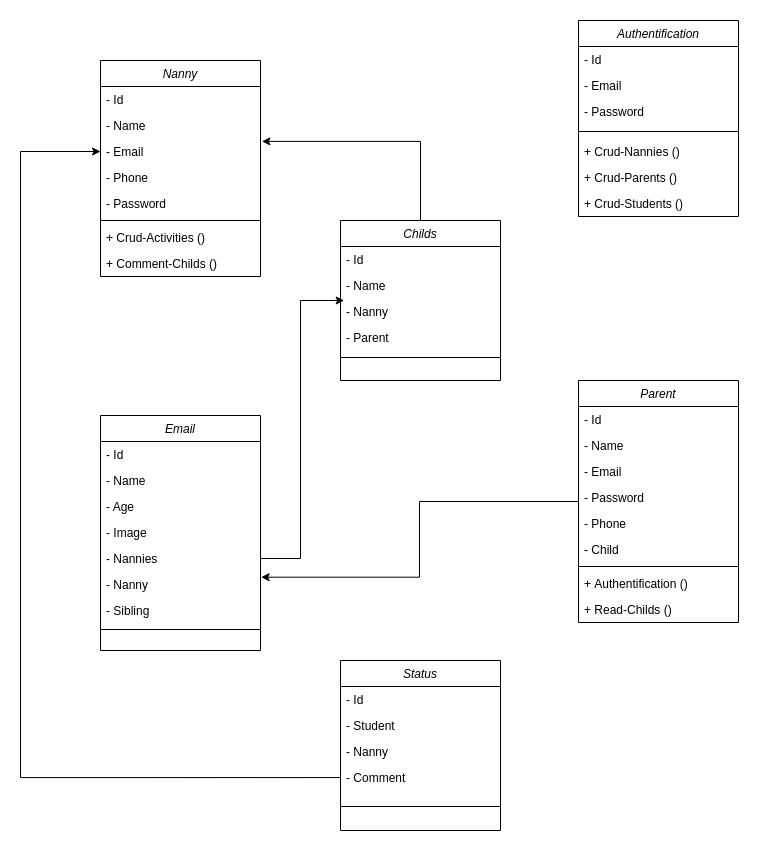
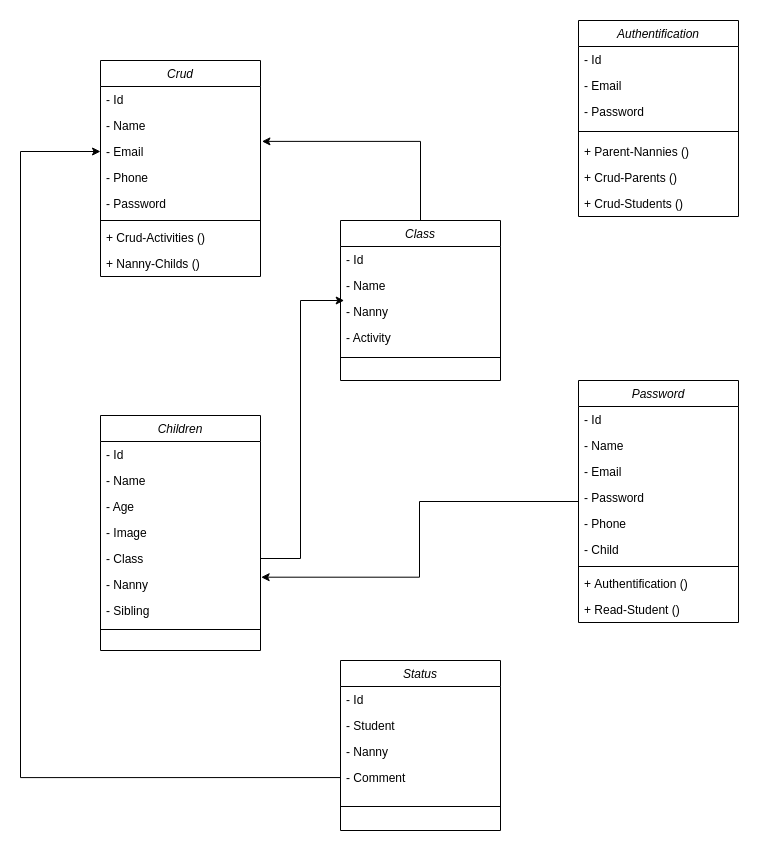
- <mxCell id="21" value="Nanny" style="swimlane;fontStyle=2;align=center;verticalAlign=top;childLayout=stackLayout;horizontal=1;startSize=26;horizontalStack=0;resizeParent=1;resizeLast=0;collapsible=1;marginBottom=0;rounded=0;shadow=0;strokeWidth=1;" parent="1" vertex="1"><mxGeometry x="100" y="60" width="160" height="216" as="geometry"><mxRectangle x="230" y="140" width="160" height="26" as="alternateBounds" /></mxGeometry></mxCell>
+ <mxCell id="21" value="Crud" style="swimlane;fontStyle=2;align=center;verticalAlign=top;childLayout=stackLayout;horizontal=1;startSize=26;horizontalStack=0;resizeParent=1;resizeLast=0;collapsible=1;marginBottom=0;rounded=0;shadow=0;strokeWidth=1;" parent="1" vertex="1"><mxGeometry x="100" y="60" width="160" height="216" as="geometry"><mxRectangle x="230" y="140" width="160" height="26" as="alternateBounds" /></mxGeometry></mxCell>
- <mxCell id="7" value="+ Crud-Nannies ()" style="text;align=left;verticalAlign=top;spacingLeft=4;spacingRight=4;overflow=hidden;rotatable=0;points=[[0,0.5],[1,0.5]];portConstraint=eastwest;" parent="2" vertex="1"><mxGeometry y="118" width="160" height="26" as="geometry" /></mxCell>
+ <mxCell id="7" value="+ Parent-Nannies ()" style="text;align=left;verticalAlign=top;spacingLeft=4;spacingRight=4;overflow=hidden;rotatable=0;points=[[0,0.5],[1,0.5]];portConstraint=eastwest;" parent="2" vertex="1"><mxGeometry y="118" width="160" height="26" as="geometry" /></mxCell>
- <mxCell id="40" value="Childs" style="swimlane;fontStyle=2;align=center;verticalAlign=top;childLayout=stackLayout;horizontal=1;startSize=26;horizontalStack=0;resizeParent=1;resizeLast=0;collapsible=1;marginBottom=0;rounded=0;shadow=0;strokeWidth=1;" parent="1" vertex="1"><mxGeometry x="340" y="220" width="160" height="160" as="geometry"><mxRectangle x="230" y="140" width="160" height="26" as="alternateBounds" /></mxGeometry></mxCell>
+ <mxCell id="40" value="Class" style="swimlane;fontStyle=2;align=center;verticalAlign=top;childLayout=stackLayout;horizontal=1;startSize=26;horizontalStack=0;resizeParent=1;resizeLast=0;collapsible=1;marginBottom=0;rounded=0;shadow=0;strokeWidth=1;" parent="1" vertex="1"><mxGeometry x="340" y="220" width="160" height="160" as="geometry"><mxRectangle x="230" y="140" width="160" height="26" as="alternateBounds" /></mxGeometry></mxCell>
- <mxCell id="29" value="+ Comment-Childs ()" style="text;align=left;verticalAlign=top;spacingLeft=4;spacingRight=4;overflow=hidden;rotatable=0;points=[[0,0.5],[1,0.5]];portConstraint=eastwest;" vertex="1" parent="21"><mxGeometry y="190" width="160" height="26" as="geometry" /></mxCell>
+ <mxCell id="29" value="+ Nanny-Childs ()" style="text;align=left;verticalAlign=top;spacingLeft=4;spacingRight=4;overflow=hidden;rotatable=0;points=[[0,0.5],[1,0.5]];portConstraint=eastwest;" vertex="1" parent="21"><mxGeometry y="190" width="160" height="26" as="geometry" /></mxCell>
- <mxCell id="44" value="- Parent" style="text;align=left;verticalAlign=top;spacingLeft=4;spacingRight=4;overflow=hidden;rotatable=0;points=[[0,0.5],[1,0.5]];portConstraint=eastwest;" parent="40" vertex="1"><mxGeometry y="104" width="160" height="26" as="geometry" /></mxCell>
+ <mxCell id="44" value="- Activity" style="text;align=left;verticalAlign=top;spacingLeft=4;spacingRight=4;overflow=hidden;rotatable=0;points=[[0,0.5],[1,0.5]];portConstraint=eastwest;" parent="40" vertex="1"><mxGeometry y="104" width="160" height="26" as="geometry" /></mxCell>
- <mxCell id="11" value="Parent" style="swimlane;fontStyle=2;align=center;verticalAlign=top;childLayout=stackLayout;horizontal=1;startSize=26;horizontalStack=0;resizeParent=1;resizeLast=0;collapsible=1;marginBottom=0;rounded=0;shadow=0;strokeWidth=1;" parent="1" vertex="1"><mxGeometry x="578" y="380" width="160" height="242" as="geometry"><mxRectangle x="230" y="140" width="160" height="26" as="alternateBounds" /></mxGeometry></mxCell>
+ <mxCell id="11" value="Password" style="swimlane;fontStyle=2;align=center;verticalAlign=top;childLayout=stackLayout;horizontal=1;startSize=26;horizontalStack=0;resizeParent=1;resizeLast=0;collapsible=1;marginBottom=0;rounded=0;shadow=0;strokeWidth=1;" parent="1" vertex="1"><mxGeometry x="578" y="380" width="160" height="242" as="geometry"><mxRectangle x="230" y="140" width="160" height="26" as="alternateBounds" /></mxGeometry></mxCell>
- <mxCell id="30" value="Email" style="swimlane;fontStyle=2;align=center;verticalAlign=top;childLayout=stackLayout;horizontal=1;startSize=26;horizontalStack=0;resizeParent=1;resizeLast=0;collapsible=1;marginBottom=0;rounded=0;shadow=0;strokeWidth=1;" parent="1" vertex="1"><mxGeometry x="100" y="415" width="160" height="235" as="geometry"><mxRectangle x="230" y="140" width="160" height="26" as="alternateBounds" /></mxGeometry></mxCell>
+ <mxCell id="30" value="Children" style="swimlane;fontStyle=2;align=center;verticalAlign=top;childLayout=stackLayout;horizontal=1;startSize=26;horizontalStack=0;resizeParent=1;resizeLast=0;collapsible=1;marginBottom=0;rounded=0;shadow=0;strokeWidth=1;" parent="1" vertex="1"><mxGeometry x="100" y="415" width="160" height="235" as="geometry"><mxRectangle x="230" y="140" width="160" height="26" as="alternateBounds" /></mxGeometry></mxCell>
- <mxCell id="35" value="- Nannies" style="text;align=left;verticalAlign=top;spacingLeft=4;spacingRight=4;overflow=hidden;rotatable=0;points=[[0,0.5],[1,0.5]];portConstraint=eastwest;rounded=0;shadow=0;html=0;" parent="30" vertex="1"><mxGeometry y="130" width="160" height="26" as="geometry" /></mxCell>
+ <mxCell id="35" value="- Class" style="text;align=left;verticalAlign=top;spacingLeft=4;spacingRight=4;overflow=hidden;rotatable=0;points=[[0,0.5],[1,0.5]];portConstraint=eastwest;rounded=0;shadow=0;html=0;" parent="30" vertex="1"><mxGeometry y="130" width="160" height="26" as="geometry" /></mxCell>
- <mxCell id="20" value="+ Read-Childs ()" style="text;align=left;verticalAlign=top;spacingLeft=4;spacingRight=4;overflow=hidden;rotatable=0;points=[[0,0.5],[1,0.5]];portConstraint=eastwest;" parent="11" vertex="1"><mxGeometry y="216" width="160" height="26" as="geometry" /></mxCell>
+ <mxCell id="20" value="+ Read-Student ()" style="text;align=left;verticalAlign=top;spacingLeft=4;spacingRight=4;overflow=hidden;rotatable=0;points=[[0,0.5],[1,0.5]];portConstraint=eastwest;" parent="11" vertex="1"><mxGeometry y="216" width="160" height="26" as="geometry" /></mxCell>
